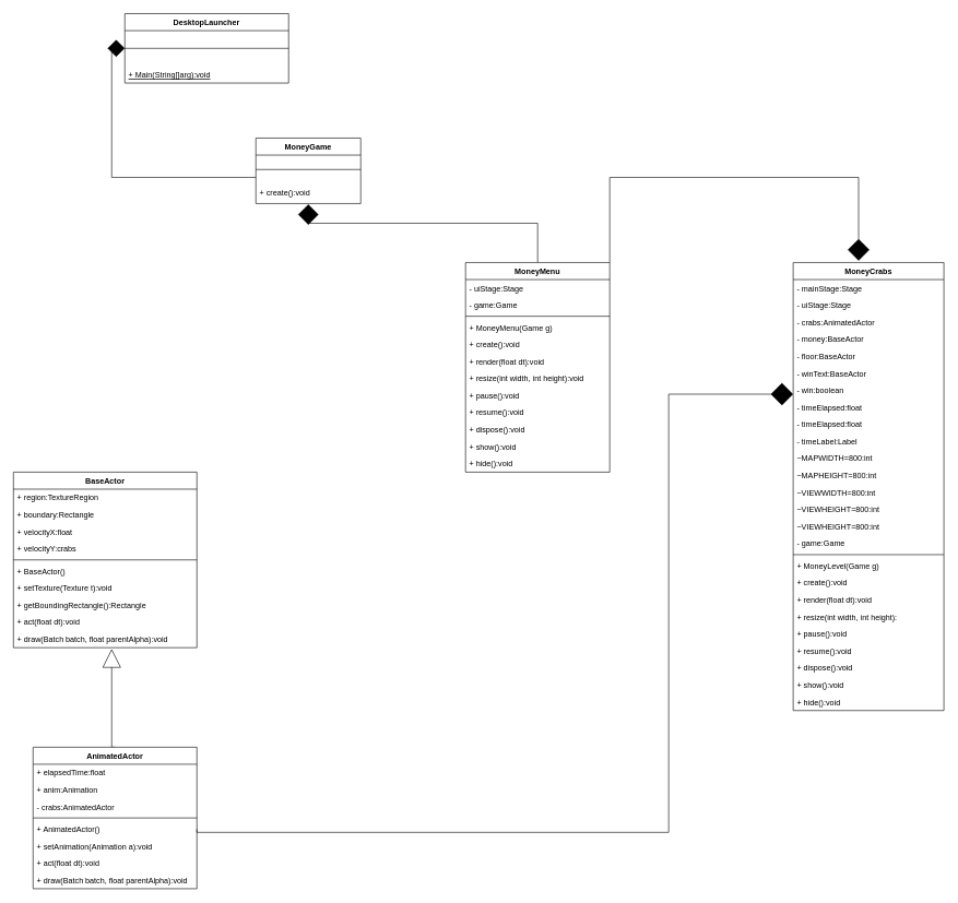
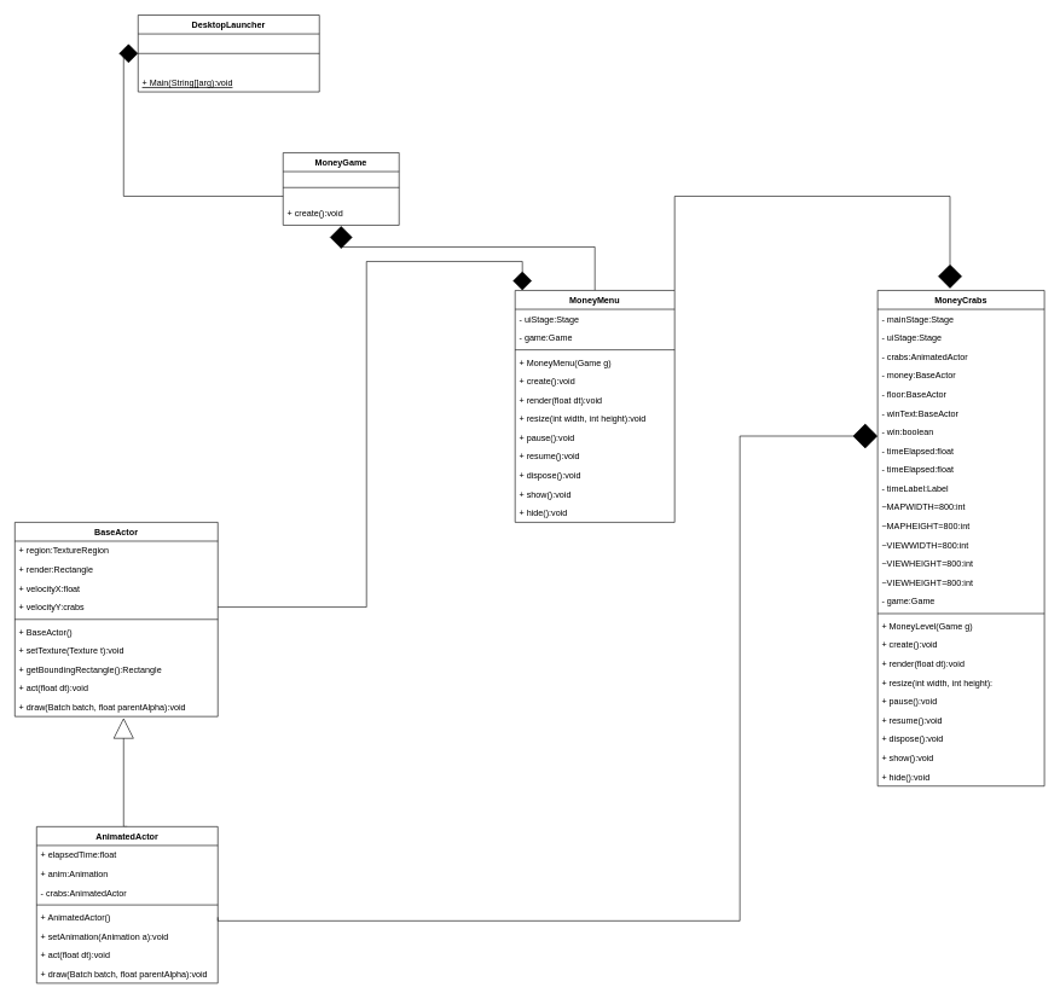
+ <mxCell id="6" style="edgeStyle=orthogonalEdgeStyle;rounded=0;orthogonalLoop=1;jettySize=auto;html=1;endArrow=none;endFill=0;startArrow=diamond;startFill=1;startSize=24;endSize=19;" parent="1" source="8" target="39" edge="1"><mxGeometry relative="1" as="geometry"><mxPoint x="720" y="380" as="sourcePoint" /><Array as="points"><mxPoint x="720" y="360" /><mxPoint x="505" y="360" /><mxPoint x="505" y="837" /></Array></mxGeometry></mxCell>
- <mxCell id="37" value="+ boundary:Rectangle" style="text;strokeColor=none;fillColor=none;align=left;verticalAlign=top;spacingLeft=4;spacingRight=4;overflow=hidden;rotatable=0;points=[[0,0.5],[1,0.5]];portConstraint=eastwest;" parent="35" vertex="1"><mxGeometry y="52" width="280" height="26" as="geometry" /></mxCell>
+ <mxCell id="37" value="+ render:Rectangle" style="text;strokeColor=none;fillColor=none;align=left;verticalAlign=top;spacingLeft=4;spacingRight=4;overflow=hidden;rotatable=0;points=[[0,0.5],[1,0.5]];portConstraint=eastwest;" parent="35" vertex="1"><mxGeometry y="52" width="280" height="26" as="geometry" /></mxCell>
